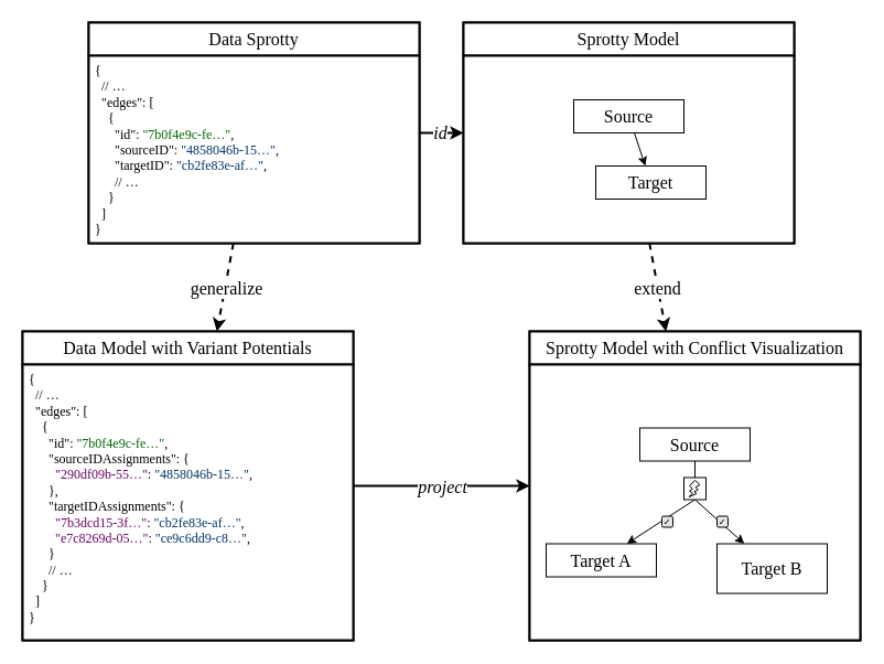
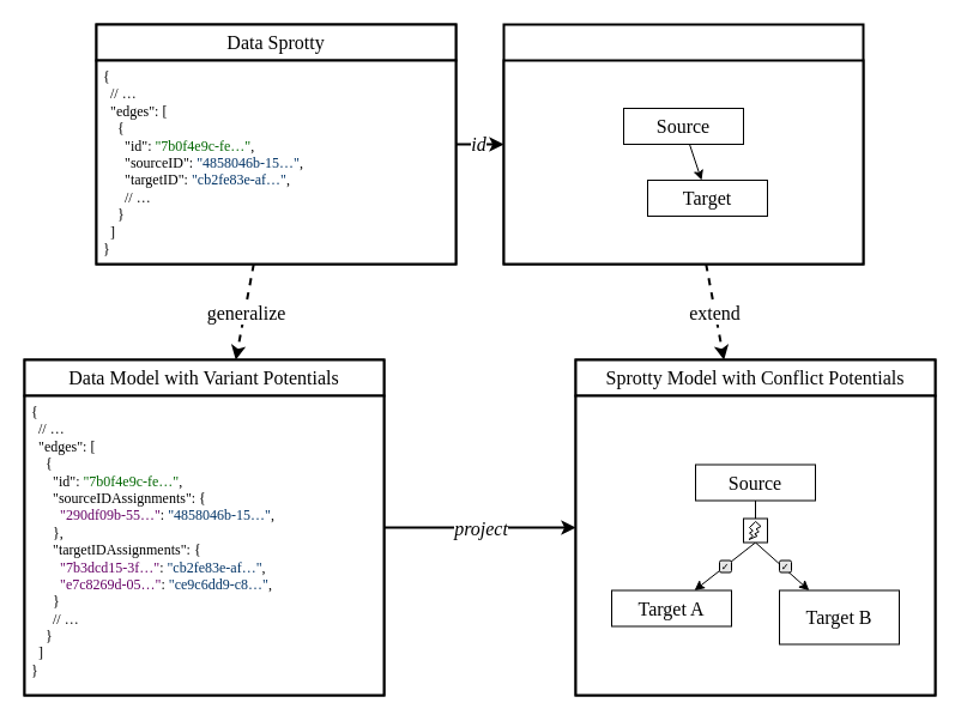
- <mxCell id="15" value="Sprotty Model" style="rounded=0;whiteSpace=wrap;html=1;fontSize=16;fontFamily=Fira;strokeWidth=2;" parent="1" vertex="1"><mxGeometry x="420" y="20" width="300" height="30" as="geometry" /></mxCell>
- <mxCell id="17" value="Sprotty Model with Conflict Visualization" style="rounded=0;whiteSpace=wrap;html=1;fontSize=16;fontFamily=Fira;strokeWidth=2;" parent="1" vertex="1"><mxGeometry x="480" y="300" width="300" height="30" as="geometry" /></mxCell>
+ <mxCell id="17" value="Sprotty Model with Conflict Potentials" style="rounded=0;whiteSpace=wrap;html=1;fontSize=16;fontFamily=Fira;strokeWidth=2;" parent="1" vertex="1"><mxGeometry x="480" y="300" width="300" height="30" as="geometry" /></mxCell>
- <mxCell id="26" value="&lt;span style=&quot;font-size: 16px;&quot;&gt;Target A&lt;/span&gt;" style="rounded=0;whiteSpace=wrap;html=1;fontSize=16;fontFamily=Fira;" parent="1" vertex="1"><mxGeometry x="495" y="492.5" width="100" height="30" as="geometry" /></mxCell>
+ <mxCell id="26" value="&lt;span style=&quot;font-size: 16px;&quot;&gt;Target A&lt;/span&gt;" style="rounded=0;whiteSpace=wrap;html=1;fontSize=16;fontFamily=Fira;" parent="1" vertex="1"><mxGeometry x="510" y="492.5" width="100" height="30" as="geometry" /></mxCell>
